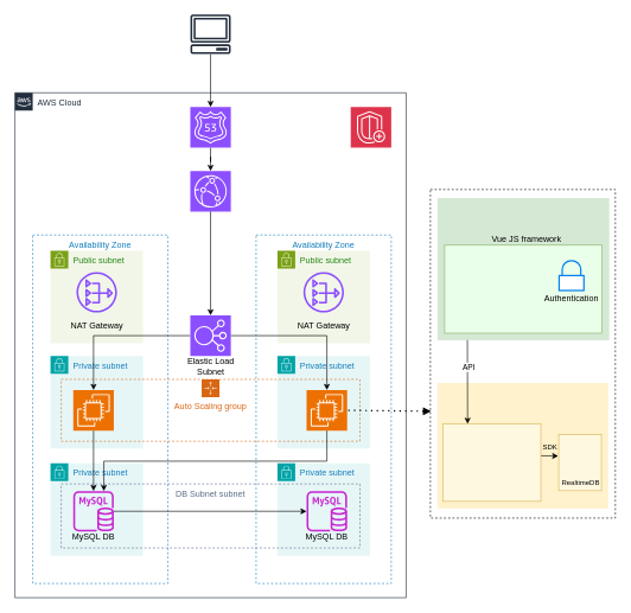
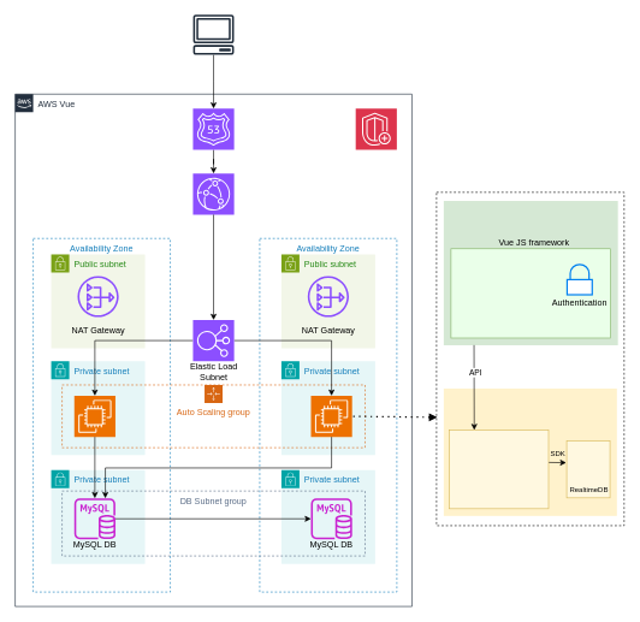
- <mxCell id="7" value="AWS Cloud" style="points=[[0,0],[0.25,0],[0.5,0],[0.75,0],[1,0],[1,0.25],[1,0.5],[1,0.75],[1,1],[0.75,1],[0.5,1],[0.25,1],[0,1],[0,0.75],[0,0.5],[0,0.25]];outlineConnect=0;gradientColor=none;html=1;whiteSpace=wrap;fontSize=12;fontStyle=0;container=0;pointerEvents=0;collapsible=0;recursiveResize=0;shape=mxgraph.aws4.group;grIcon=mxgraph.aws4.group_aws_cloud_alt;strokeColor=#232F3E;fillColor=none;verticalAlign=top;align=left;spacingLeft=30;fontColor=#232F3E;dashed=0;movable=1;resizable=1;rotatable=1;deletable=1;editable=1;locked=0;connectable=1;" vertex="1" parent="1"><mxGeometry x="20" y="130" width="550" height="710" as="geometry" /></mxCell>
+ <mxCell id="7" value="AWS Vue" style="points=[[0,0],[0.25,0],[0.5,0],[0.75,0],[1,0],[1,0.25],[1,0.5],[1,0.75],[1,1],[0.75,1],[0.5,1],[0.25,1],[0,1],[0,0.75],[0,0.5],[0,0.25]];outlineConnect=0;gradientColor=none;html=1;whiteSpace=wrap;fontSize=12;fontStyle=0;container=0;pointerEvents=0;collapsible=0;recursiveResize=0;shape=mxgraph.aws4.group;grIcon=mxgraph.aws4.group_aws_cloud_alt;strokeColor=#232F3E;fillColor=none;verticalAlign=top;align=left;spacingLeft=30;fontColor=#232F3E;dashed=0;movable=1;resizable=1;rotatable=1;deletable=1;editable=1;locked=0;connectable=1;" vertex="1" parent="1"><mxGeometry x="20" y="130" width="550" height="710" as="geometry" /></mxCell>
- <mxCell id="11" value="DB Subnet subnet" style="fillColor=none;strokeColor=#5A6C86;dashed=1;verticalAlign=top;fontStyle=0;fontColor=#5A6C86;whiteSpace=wrap;html=1;" vertex="1" parent="1"><mxGeometry x="85" y="680" width="420" height="90" as="geometry" /></mxCell>
+ <mxCell id="11" value="DB Subnet group" style="fillColor=none;strokeColor=#5A6C86;dashed=1;verticalAlign=top;fontStyle=0;fontColor=#5A6C86;whiteSpace=wrap;html=1;" vertex="1" parent="1"><mxGeometry x="85" y="680" width="420" height="90" as="geometry" /></mxCell>
